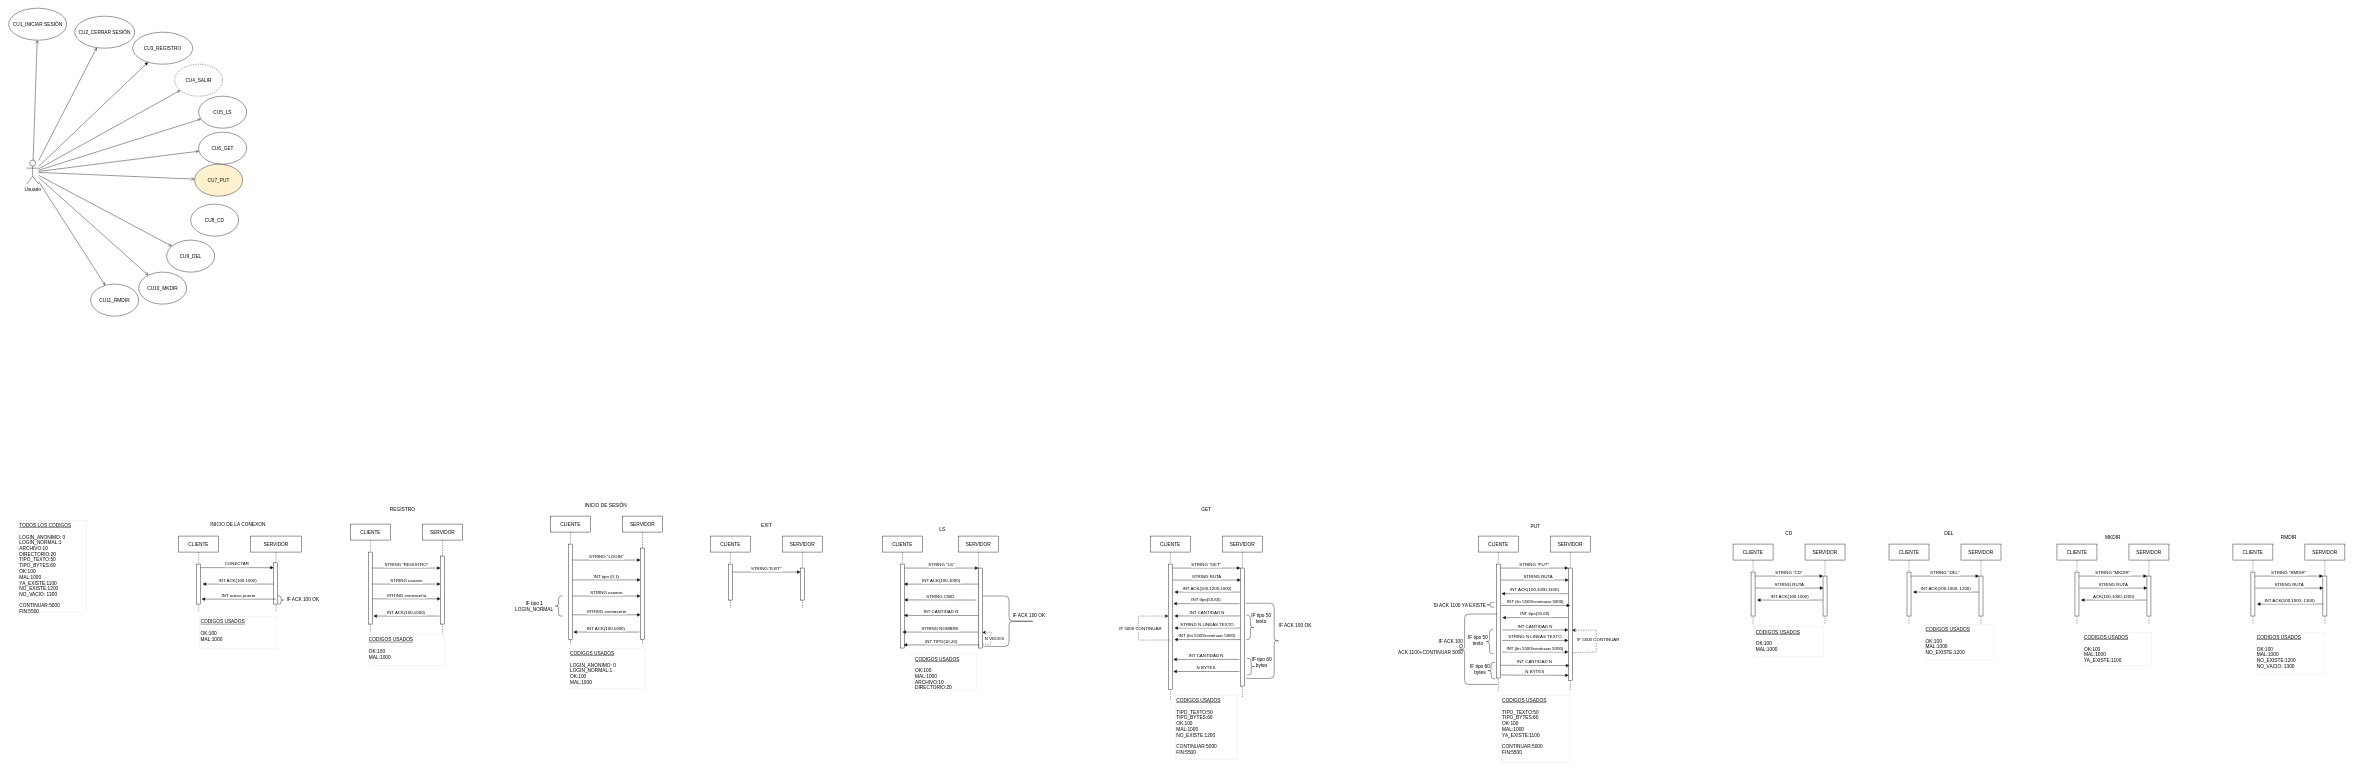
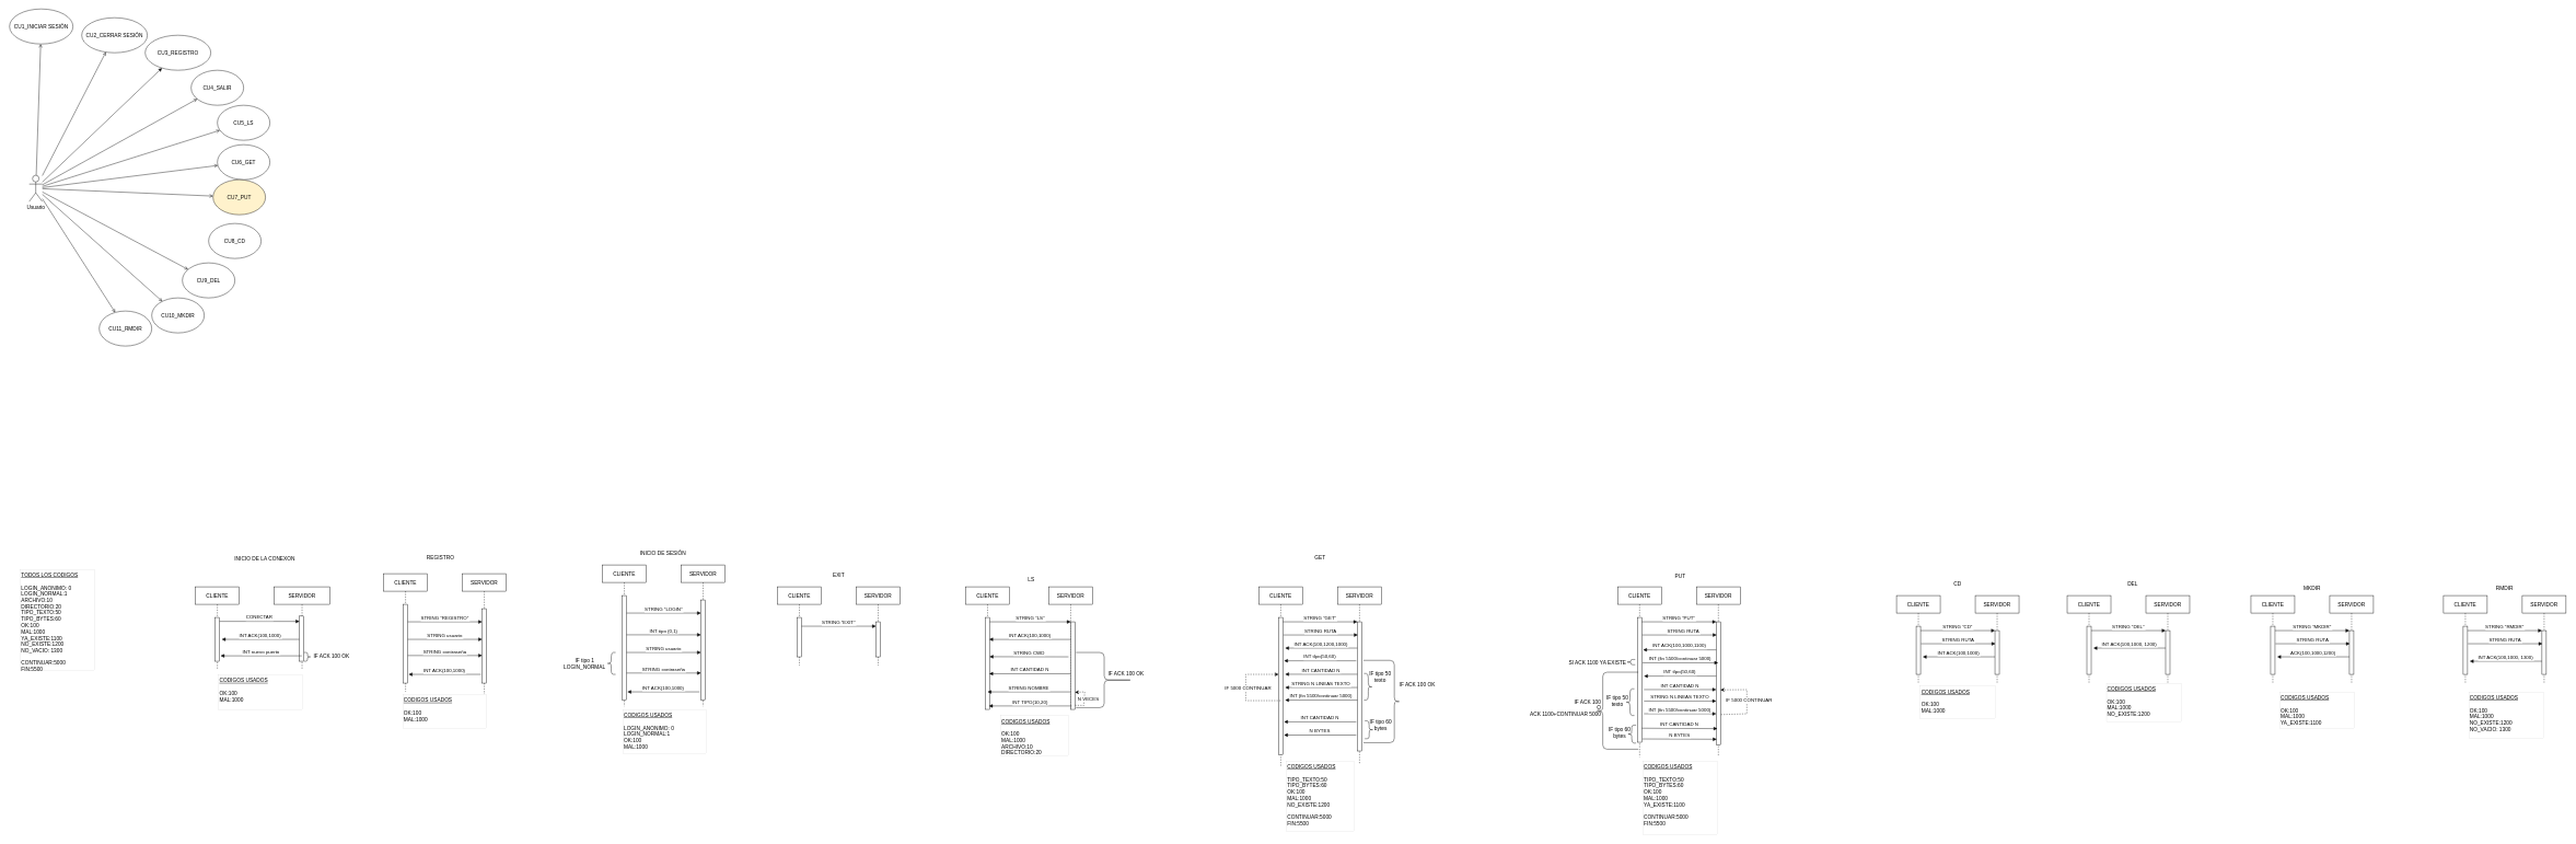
- <mxCell id="109" value="CU4_SALIR" style="ellipse;whiteSpace=wrap;html=1;dashed=1;" parent="1" vertex="1"><mxGeometry x="435" y="160" width="120" height="80" as="geometry" /></mxCell>
+ <mxCell id="109" value="CU4_SALIR" style="ellipse;whiteSpace=wrap;html=1;" parent="1" vertex="1"><mxGeometry x="435" y="160" width="120" height="80" as="geometry" /></mxCell>
- <mxCell id="117" value="INICIO DE LA CONEXON" style="text;html=1;strokeColor=none;fillColor=none;align=center;verticalAlign=middle;whiteSpace=wrap;rounded=0;" parent="1" vertex="1"><mxGeometry x="498" y="1297" width="191" height="30" as="geometry" /></mxCell>
+ <mxCell id="117" value="INICIO DE LA CONEXON" style="text;html=1;strokeColor=none;fillColor=none;align=center;verticalAlign=middle;whiteSpace=wrap;rounded=0;" parent="1" vertex="1"><mxGeometry x="508" y="1262" width="191" height="30" as="geometry" /></mxCell>
